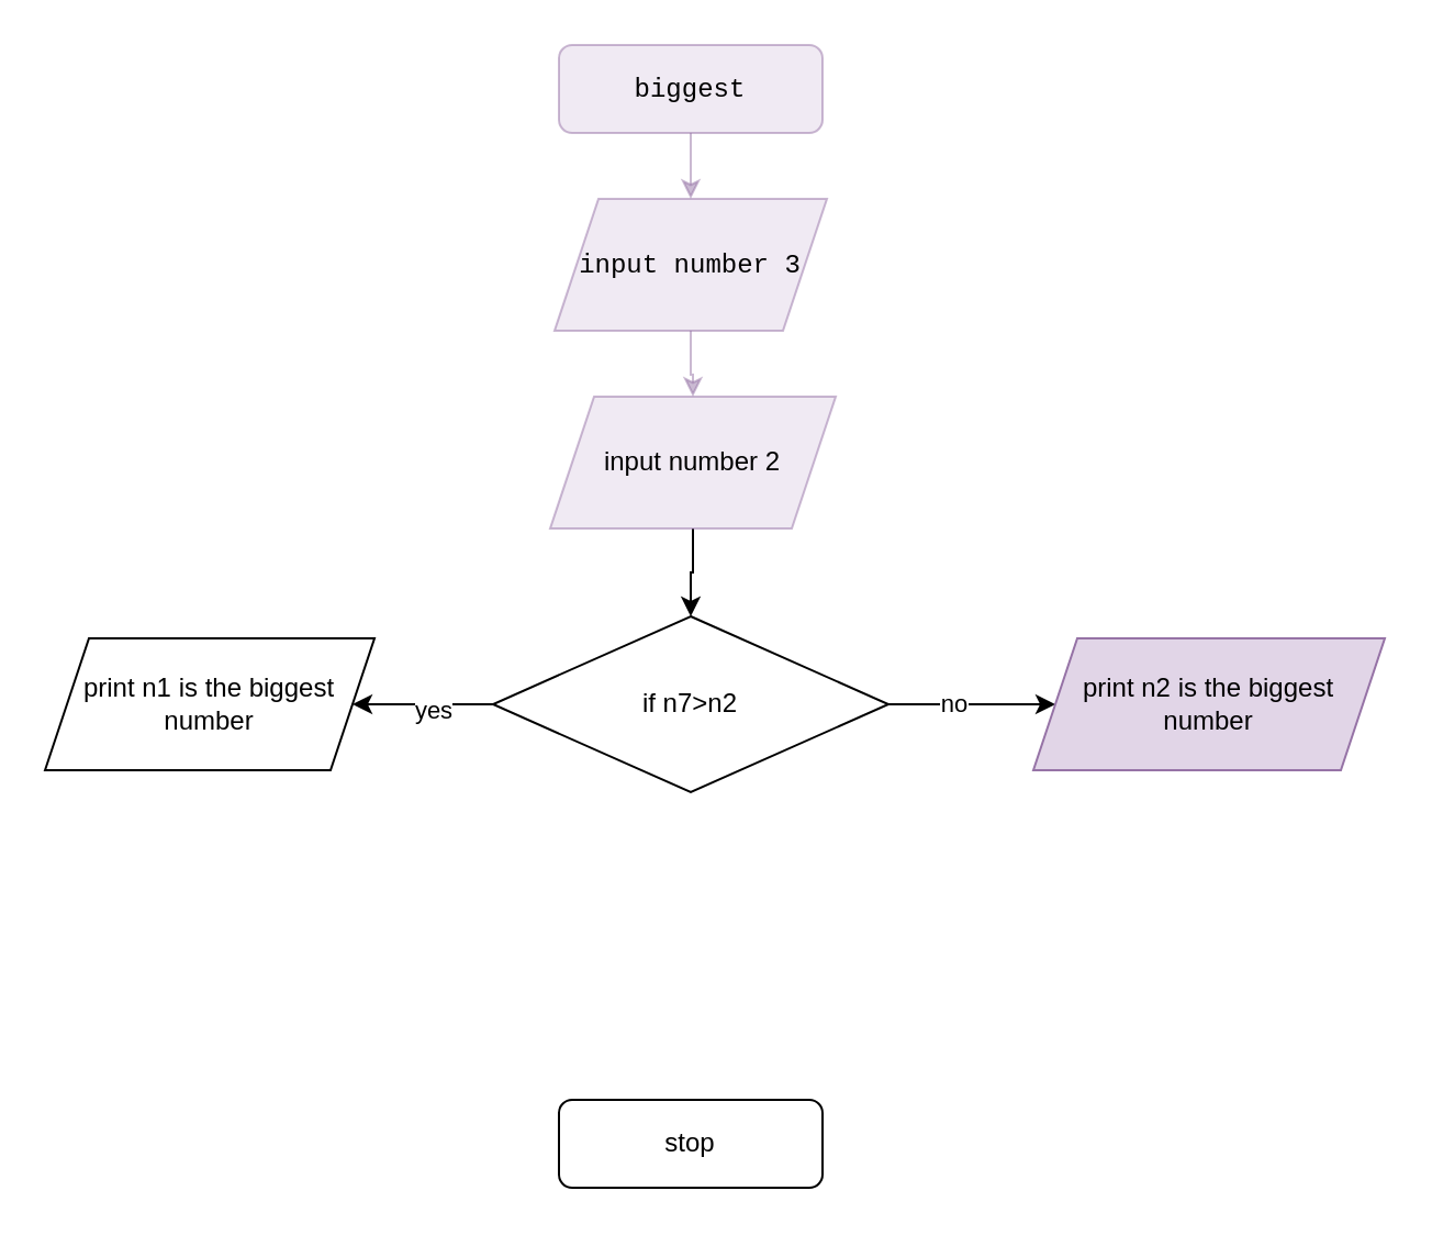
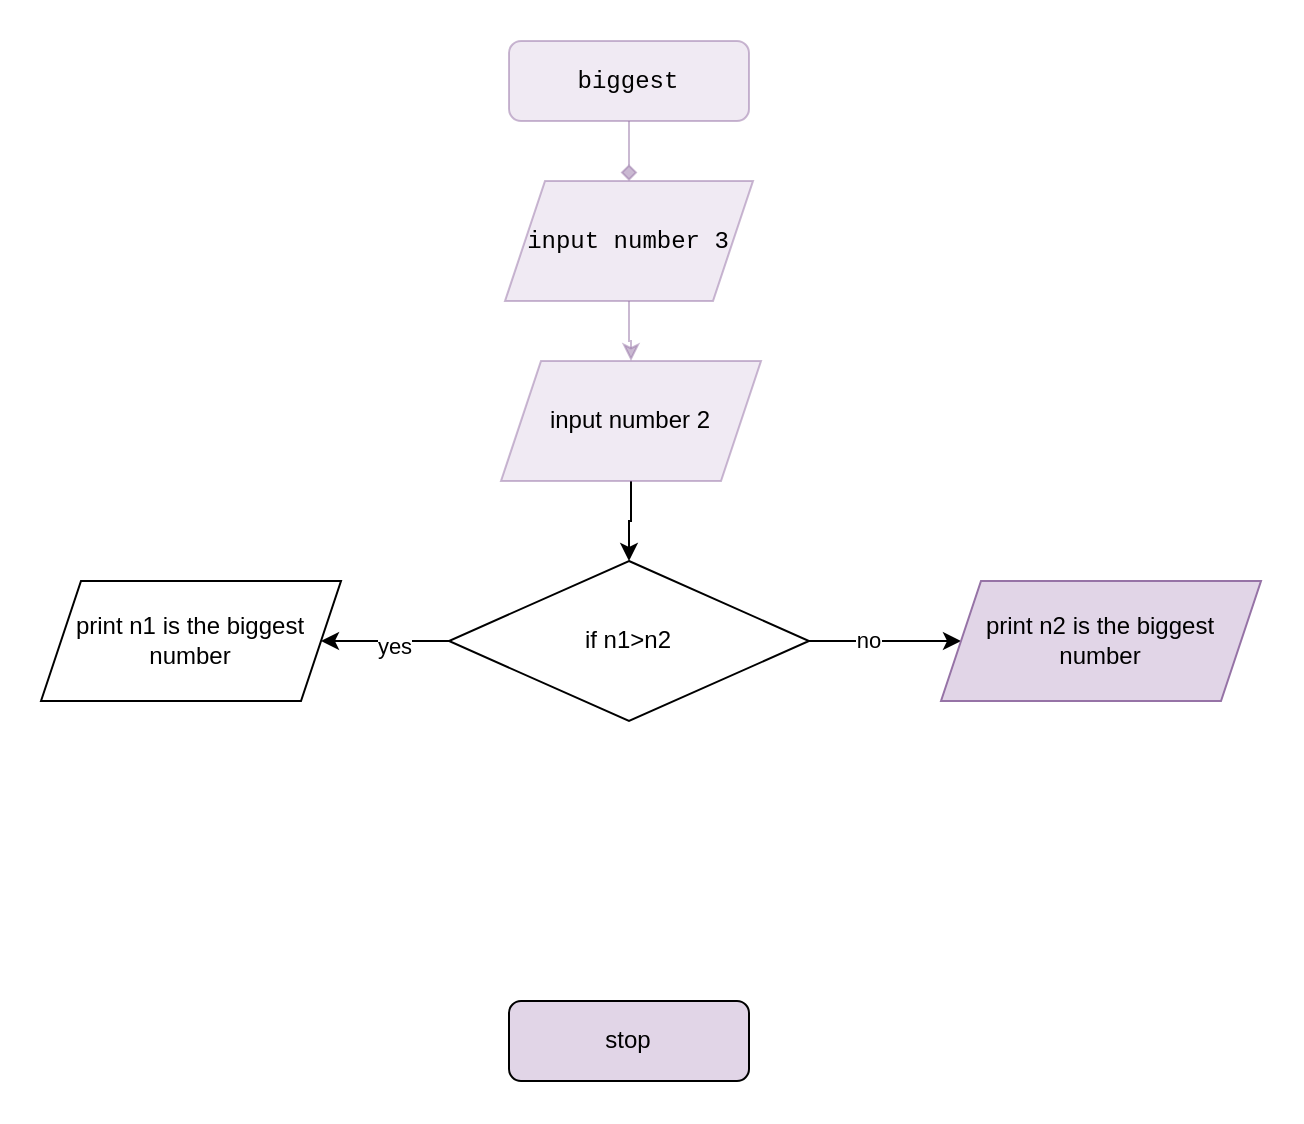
- <mxCell id="2" value="" style="edgeStyle=orthogonalEdgeStyle;rounded=0;orthogonalLoop=1;jettySize=auto;html=1;fillColor=#e1d5e7;strokeColor=#9673a6;opacity=50;" edge="1" parent="1" source="3" target="6"><mxGeometry relative="1" as="geometry" /></mxCell>
+ <mxCell id="2" value="" style="edgeStyle=orthogonalEdgeStyle;rounded=0;orthogonalLoop=1;jettySize=auto;html=1;fillColor=#e1d5e7;strokeColor=#9673a6;opacity=50;endArrow=diamond;" edge="1" parent="1" source="3" target="6"><mxGeometry relative="1" as="geometry" /></mxCell>
- <mxCell id="13" value="if n7&amp;gt;n2" style="rhombus;whiteSpace=wrap;html=1;" vertex="1" parent="1"><mxGeometry x="224" y="280" width="180" height="80" as="geometry" /></mxCell>
+ <mxCell id="13" value="if n1&amp;gt;n2" style="rhombus;whiteSpace=wrap;html=1;" vertex="1" parent="1"><mxGeometry x="224" y="280" width="180" height="80" as="geometry" /></mxCell>
- <mxCell id="4" value="stop" style="rounded=1;whiteSpace=wrap;html=1;fontSize=12;glass=0;strokeWidth=1;shadow=0;" parent="1" vertex="1"><mxGeometry x="254" y="500" width="120" height="40" as="geometry" /></mxCell>
+ <mxCell id="4" value="stop" style="rounded=1;whiteSpace=wrap;html=1;fontSize=12;glass=0;strokeWidth=1;shadow=0;fillColor=#e1d5e7;" parent="1" vertex="1"><mxGeometry x="254" y="500" width="120" height="40" as="geometry" /></mxCell>
